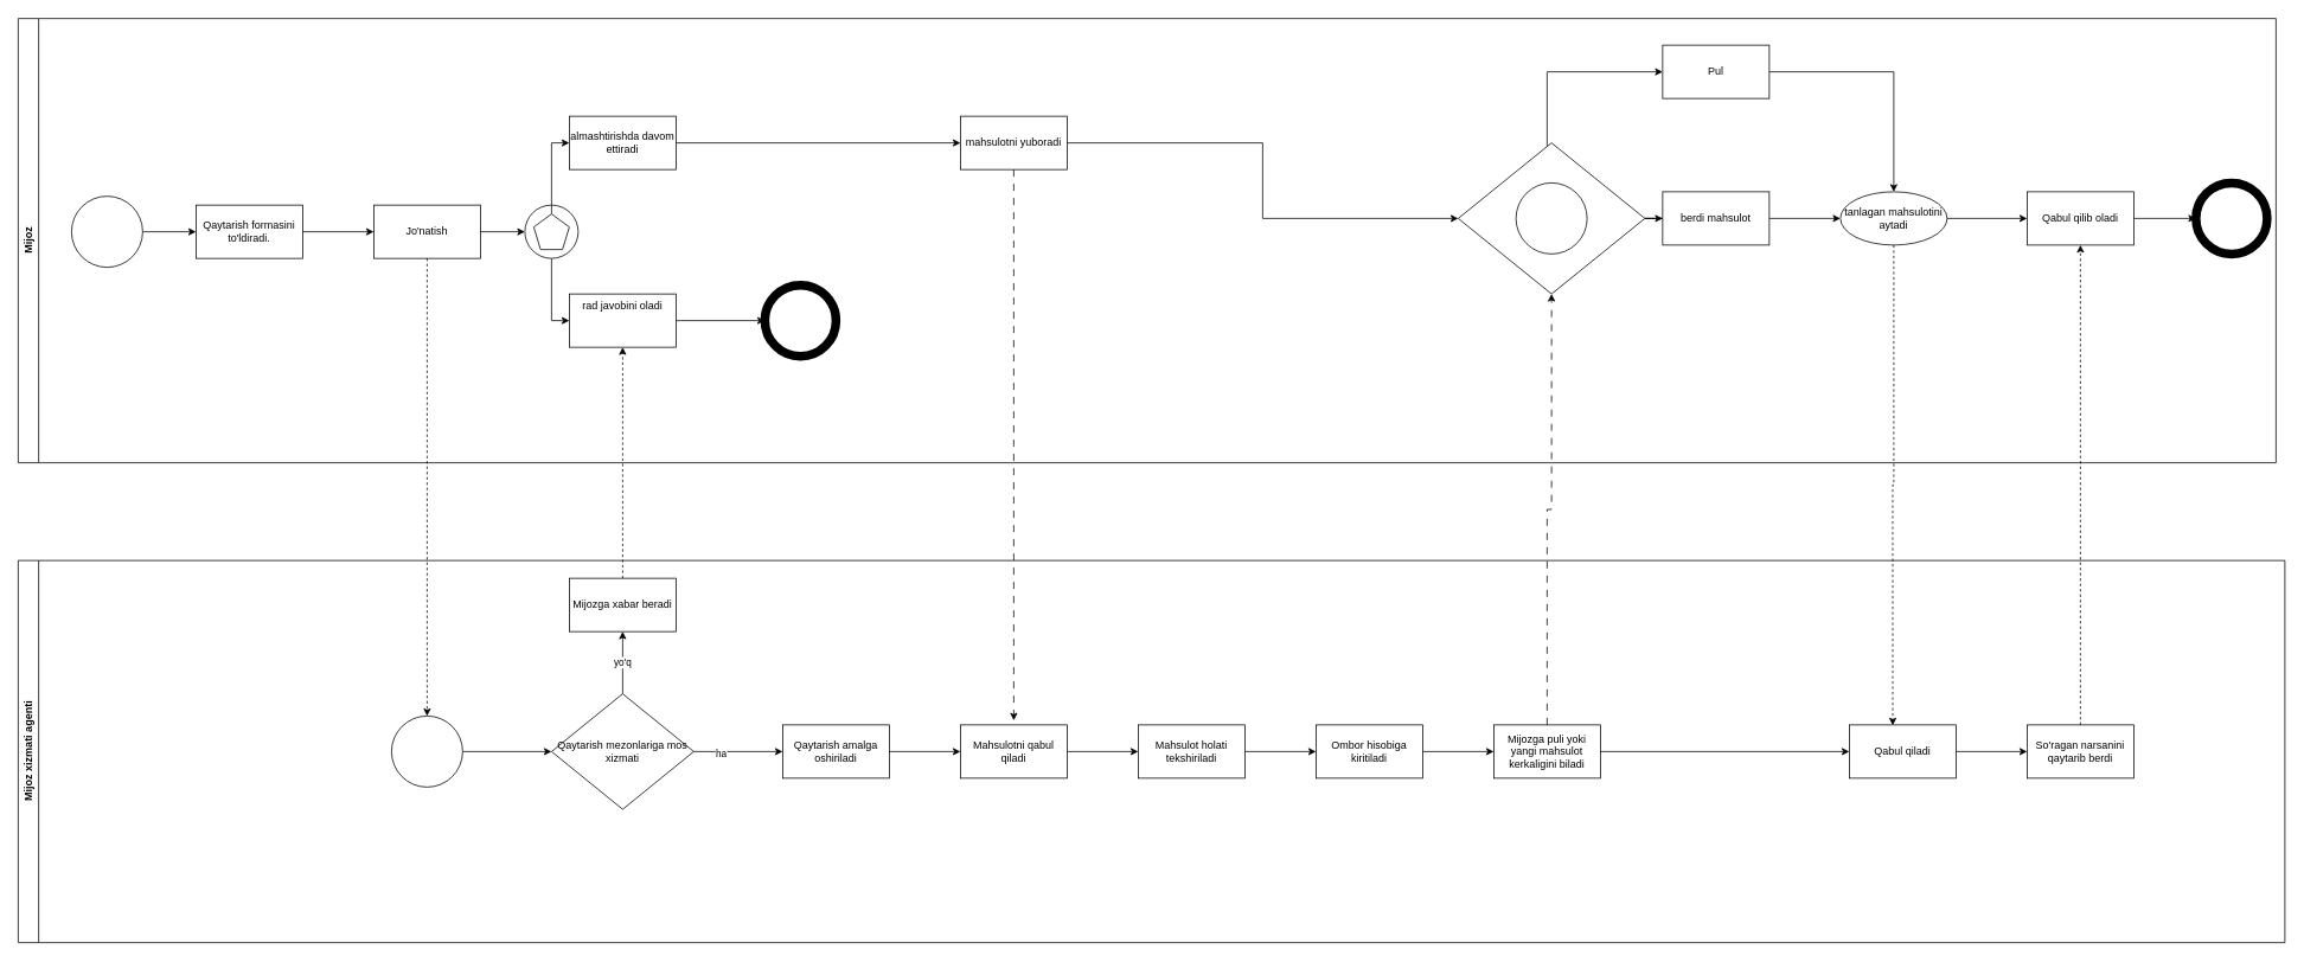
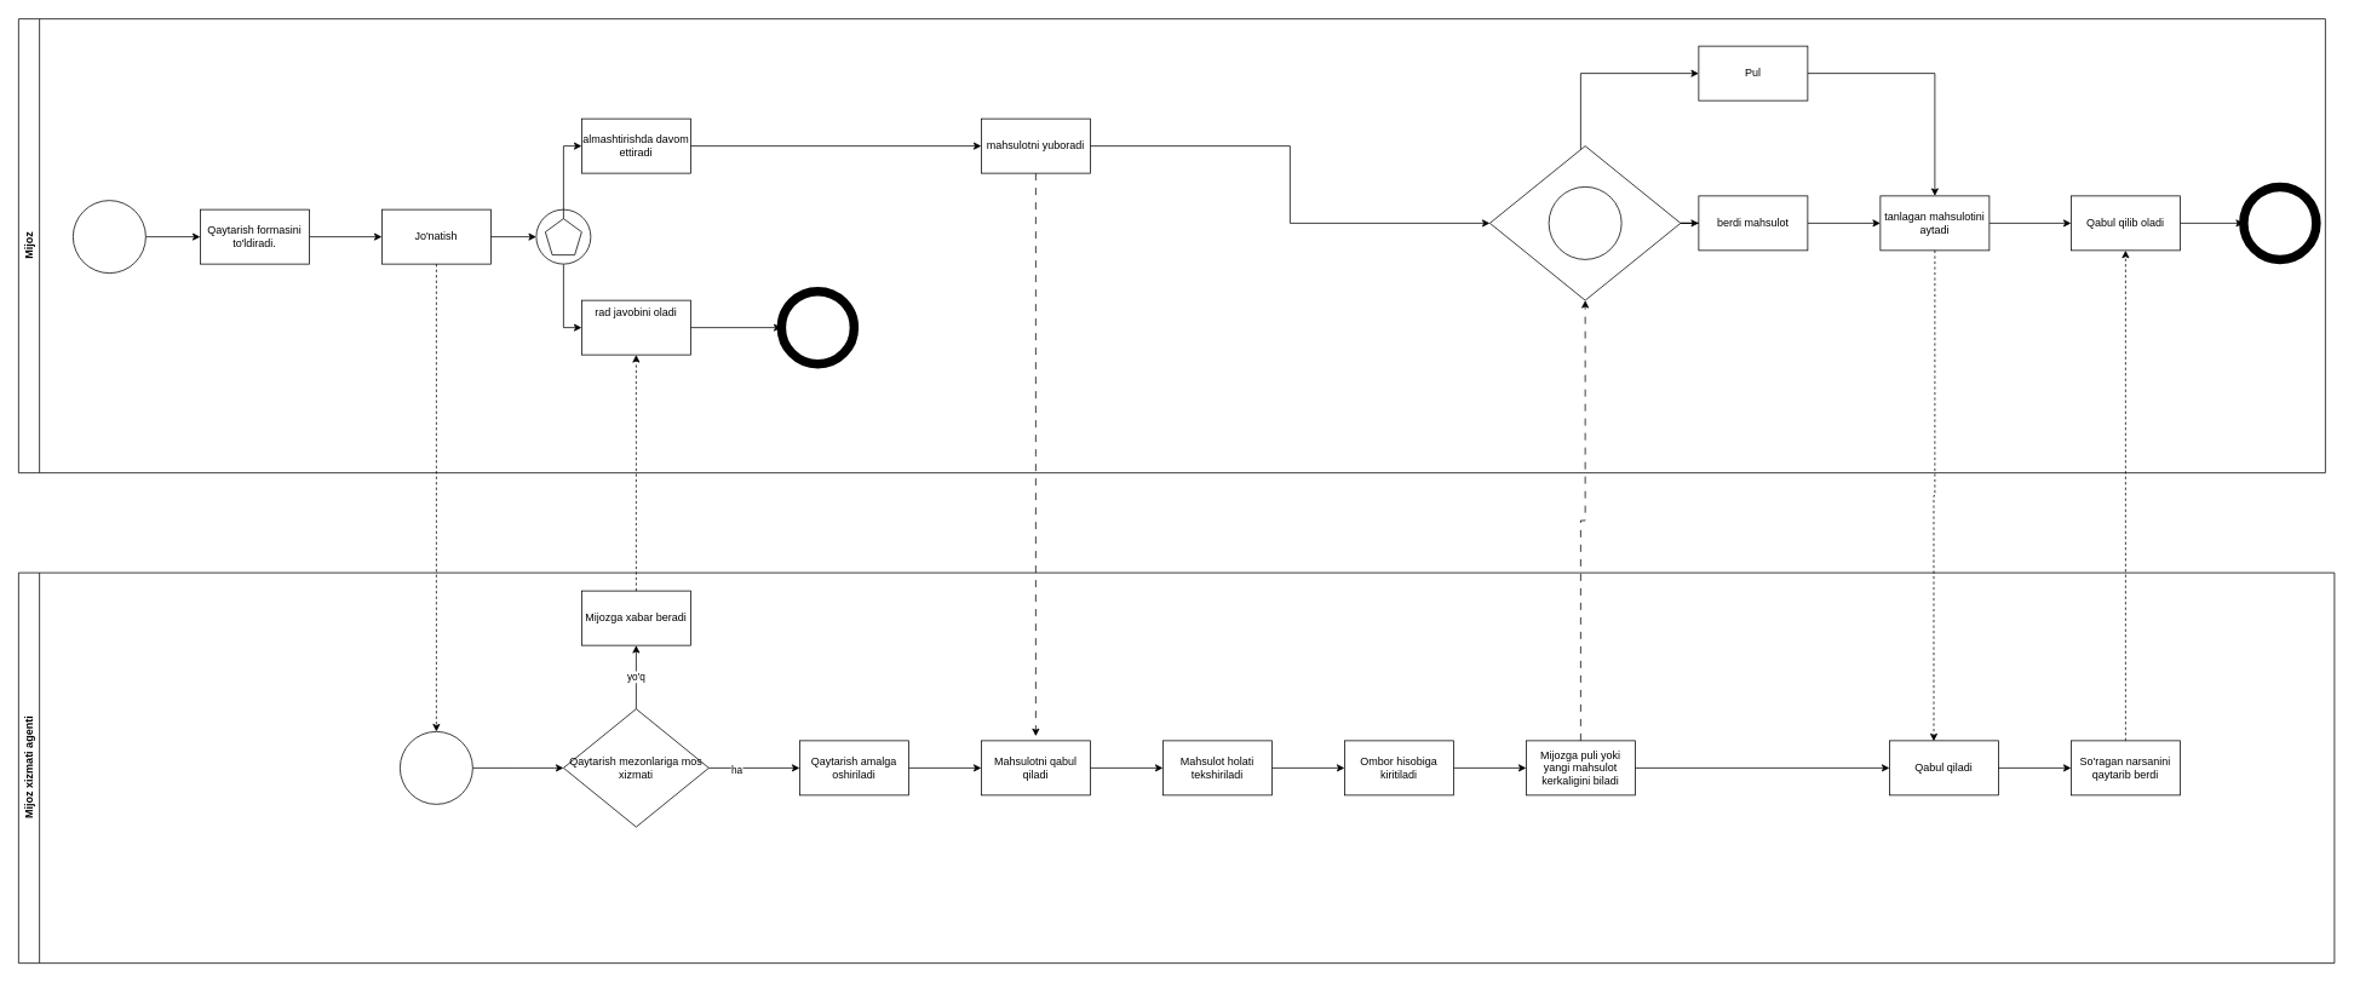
- <mxCell id="30" value="tanlagan mahsulotini aytadi" style="ellipse;whiteSpace=wrap;html=1;" parent="2" vertex="1"><mxGeometry x="2050" y="195" width="120" height="60" as="geometry" /></mxCell>
+ <mxCell id="30" value="tanlagan mahsulotini aytadi" style="whiteSpace=wrap;html=1;" parent="2" vertex="1"><mxGeometry x="2050" y="195" width="120" height="60" as="geometry" /></mxCell>
